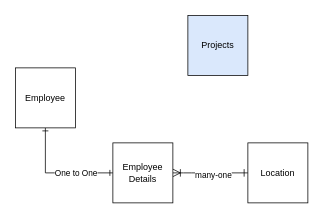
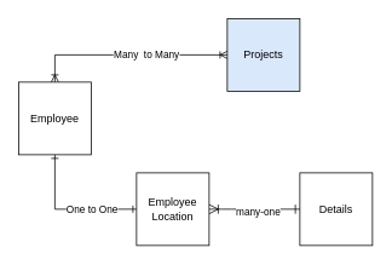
+ <mxCell id="4" style="edgeStyle=orthogonalEdgeStyle;rounded=0;orthogonalLoop=1;jettySize=auto;html=1;exitX=0.5;exitY=0;exitDx=0;exitDy=0;startArrow=ERoneToMany;startFill=0;endArrow=ERoneToMany;endFill=0;" parent="1" source="6" target="7" edge="1"><mxGeometry relative="1" as="geometry" /></mxCell>
+ <mxCell id="5" value="Many&amp;nbsp; to Many" style="edgeLabel;html=1;align=center;verticalAlign=middle;resizable=0;points=[];" parent="4" vertex="1" connectable="0"><mxGeometry x="-0.05" y="1" relative="1" as="geometry"><mxPoint x="25" as="offset" /></mxGeometry></mxCell>
- <mxCell id="10" value="Employee Details" style="whiteSpace=wrap;html=1;aspect=fixed;" parent="1" vertex="1"><mxGeometry x="150" y="190" width="80" height="80" as="geometry" /></mxCell>
+ <mxCell id="10" value="Employee Location" style="whiteSpace=wrap;html=1;aspect=fixed;" parent="1" vertex="1"><mxGeometry x="150" y="190" width="80" height="80" as="geometry" /></mxCell>
- <mxCell id="11" value="Location" style="whiteSpace=wrap;html=1;aspect=fixed;" vertex="1" parent="1"><mxGeometry x="330" y="190" width="80" height="80" as="geometry" /></mxCell>
+ <mxCell id="11" value="Details" style="whiteSpace=wrap;html=1;aspect=fixed;" vertex="1" parent="1"><mxGeometry x="330" y="190" width="80" height="80" as="geometry" /></mxCell>
